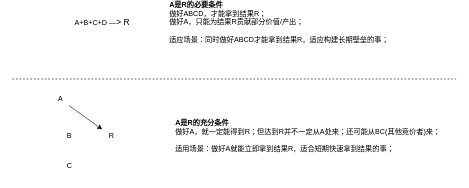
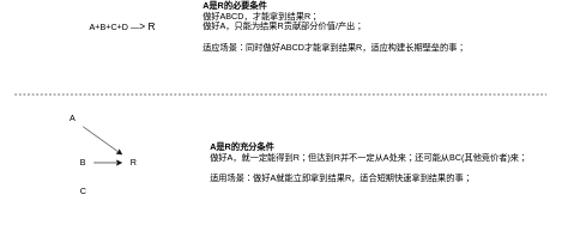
+ <mxCell id="3" style="edgeStyle=none;rounded=0;orthogonalLoop=1;jettySize=auto;html=1;" edge="1" parent="1" source="4" target="6"><mxGeometry relative="1" as="geometry" /></mxCell>
- <mxCell id="5" value="C" style="text;html=1;align=center;verticalAlign=middle;resizable=0;points=[];autosize=1;strokeColor=none;fillColor=none;" vertex="1" parent="1"><mxGeometry x="100" y="260" width="30" height="30" as="geometry" /></mxCell>
+ <mxCell id="5" value="C" style="text;html=1;align=center;verticalAlign=middle;resizable=0;points=[];autosize=1;strokeColor=none;fillColor=none;" vertex="1" parent="1"><mxGeometry x="100" y="250" width="30" height="30" as="geometry" /></mxCell>
